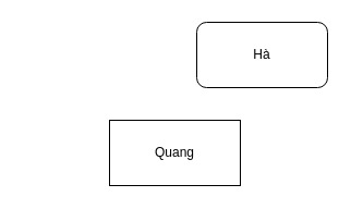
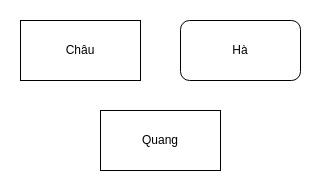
+ <mxCell id="3" value="Châu" style="rounded=0;whiteSpace=wrap;html=1;" vertex="1" parent="1"><mxGeometry x="20" y="20" width="120" height="60" as="geometry" /></mxCell>
